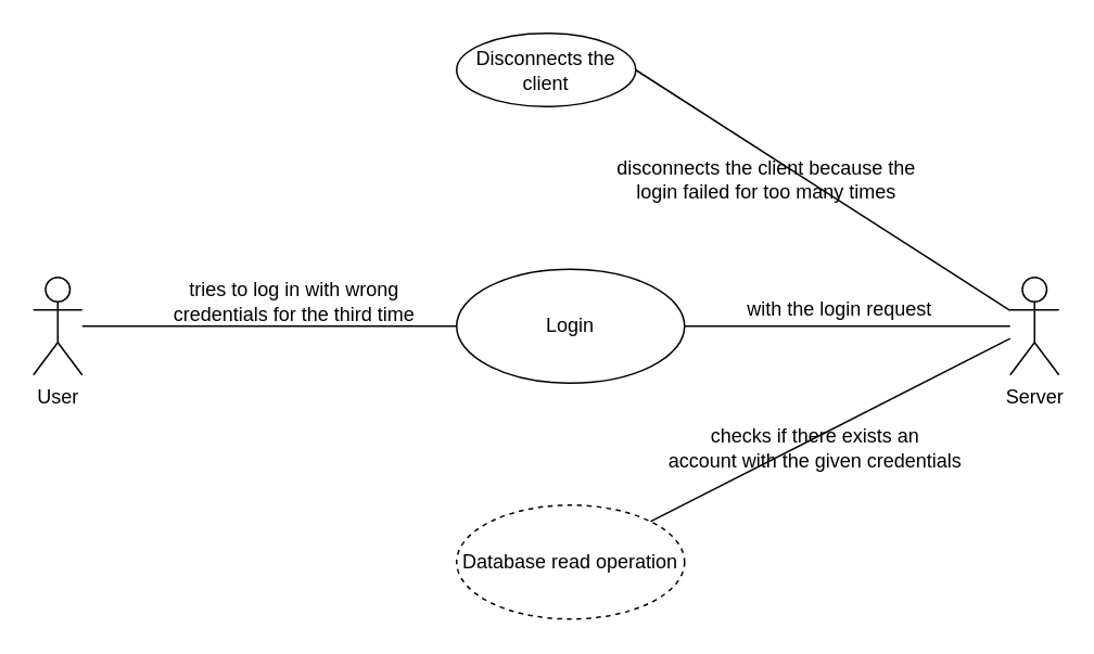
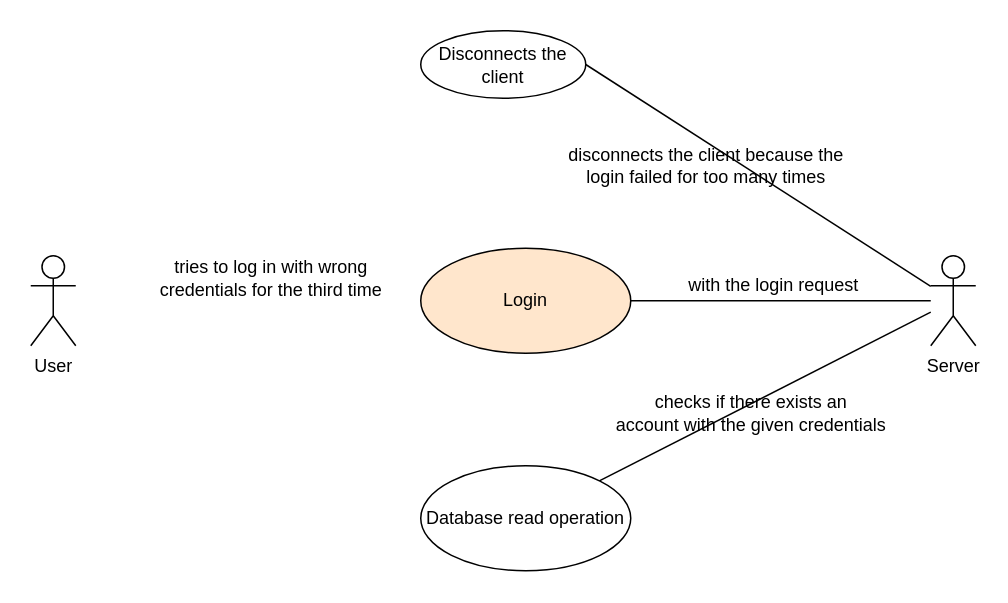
- <mxCell id="2" style="edgeStyle=orthogonalEdgeStyle;rounded=0;orthogonalLoop=1;jettySize=auto;html=1;entryX=0;entryY=0.5;entryDx=0;entryDy=0;endArrow=none;endFill=0;" edge="1" parent="1" source="3" target="7"><mxGeometry relative="1" as="geometry" /></mxCell>
- <mxCell id="7" value="Login" style="ellipse;whiteSpace=wrap;html=1;" vertex="1" parent="1"><mxGeometry x="280" y="165" width="140" height="70" as="geometry" /></mxCell>
+ <mxCell id="7" value="Login" style="ellipse;whiteSpace=wrap;html=1;fillColor=#ffe6cc;" vertex="1" parent="1"><mxGeometry x="280" y="165" width="140" height="70" as="geometry" /></mxCell>
- <mxCell id="11" value="Database read operation" style="ellipse;whiteSpace=wrap;html=1;dashed=1;" vertex="1" parent="1"><mxGeometry x="280" y="310" width="140" height="70" as="geometry" /></mxCell>
+ <mxCell id="11" value="Database read operation" style="ellipse;whiteSpace=wrap;html=1;" vertex="1" parent="1"><mxGeometry x="280" y="310" width="140" height="70" as="geometry" /></mxCell>
